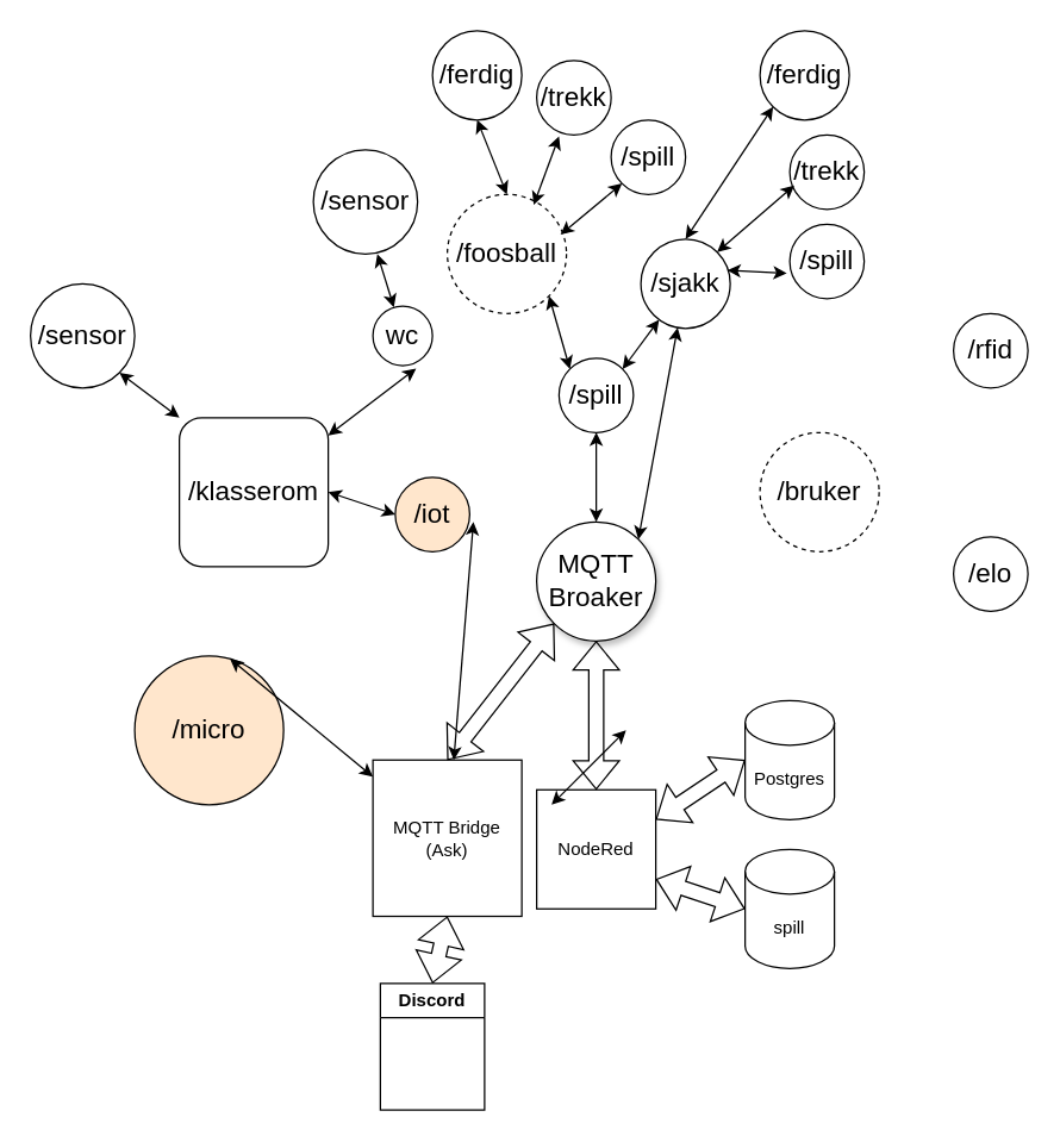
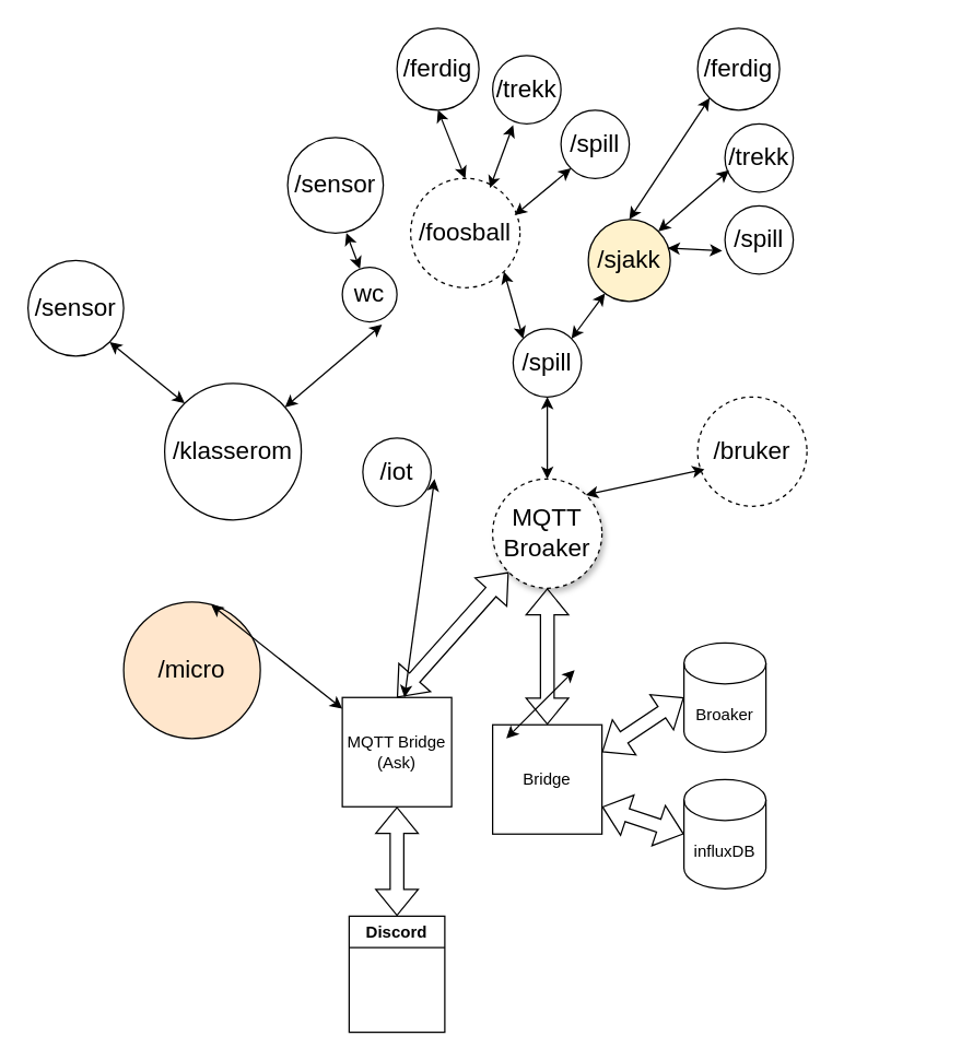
- <mxCell id="25" value="&lt;font style=&quot;font-size: 18px;&quot;&gt;/sjakk&lt;/font&gt;" style="ellipse;whiteSpace=wrap;html=1;strokeColor=light-dark(#000000,#007FFF);" vertex="1" parent="1"><mxGeometry x="430" y="160" width="60" height="60" as="geometry" /></mxCell>
+ <mxCell id="25" value="&lt;font style=&quot;font-size: 18px;&quot;&gt;/sjakk&lt;/font&gt;" style="ellipse;whiteSpace=wrap;html=1;strokeColor=light-dark(#000000,#007FFF);fillColor=#fff2cc;" vertex="1" parent="1"><mxGeometry x="430" y="160" width="60" height="60" as="geometry" /></mxCell>
- <mxCell id="26" value="&lt;span style=&quot;font-size: 18px;&quot;&gt;wc&lt;/span&gt;" style="ellipse;whiteSpace=wrap;html=1;strokeColor=light-dark(#000000,#007FFF);" vertex="1" parent="1"><mxGeometry x="250" y="205" width="40" height="40" as="geometry" /></mxCell>
+ <mxCell id="26" value="&lt;span style=&quot;font-size: 18px;&quot;&gt;wc&lt;/span&gt;" style="ellipse;whiteSpace=wrap;html=1;strokeColor=light-dark(#000000,#007FFF);" vertex="1" parent="1"><mxGeometry x="250" y="195" width="40" height="40" as="geometry" /></mxCell>
- <mxCell id="22" value="&lt;font style=&quot;font-size: 18px;&quot;&gt;/rfid&lt;/font&gt;" style="ellipse;whiteSpace=wrap;html=1;strokeColor=light-dark(#000000,#007FFF);" vertex="1" parent="1"><mxGeometry x="640" y="210" width="50" height="50" as="geometry" /></mxCell>
- <mxCell id="18" value="" style="endArrow=classic;startArrow=classic;html=1;rounded=0;exitX=1;exitY=0;exitDx=0;exitDy=0;" edge="1" parent="1" source="2" target="25"><mxGeometry width="50" height="50" relative="1" as="geometry"><mxPoint x="460" y="470" as="sourcePoint" /><mxPoint x="490" y="340" as="targetPoint" /></mxGeometry></mxCell>
+ <mxCell id="18" value="" style="endArrow=classic;startArrow=classic;html=1;rounded=0;exitX=1;exitY=0;exitDx=0;exitDy=0;entryX=0.063;entryY=0.663;entryDx=0;entryDy=0;entryPerimeter=0;" edge="1" parent="1" source="2" target="15"><mxGeometry width="50" height="50" relative="1" as="geometry"><mxPoint x="460" y="470" as="sourcePoint" /><mxPoint x="490" y="340" as="targetPoint" /></mxGeometry></mxCell>
- <mxCell id="27" value="&lt;font style=&quot;font-size: 18px;&quot;&gt;/klasserom&lt;/font&gt;" style="whiteSpace=wrap;html=1;strokeColor=light-dark(#000000,#007FFF);rounded=1;" vertex="1" parent="1"><mxGeometry x="120" y="280" width="100" height="100" as="geometry" /></mxCell>
+ <mxCell id="27" value="&lt;font style=&quot;font-size: 18px;&quot;&gt;/klasserom&lt;/font&gt;" style="ellipse;whiteSpace=wrap;html=1;strokeColor=light-dark(#000000,#007FFF);" vertex="1" parent="1"><mxGeometry x="120" y="280" width="100" height="100" as="geometry" /></mxCell>
- <mxCell id="28" value="" style="endArrow=classic;startArrow=classic;html=1;rounded=0;entryX=0;entryY=0.5;entryDx=0;entryDy=0;exitX=1;exitY=0.5;exitDx=0;exitDy=0;" edge="1" parent="1" source="27" target="13"><mxGeometry width="50" height="50" relative="1" as="geometry"><mxPoint x="90" y="520" as="sourcePoint" /><mxPoint x="140" y="470" as="targetPoint" /></mxGeometry></mxCell>
- <mxCell id="13" value="&lt;font style=&quot;font-size: 18px;&quot;&gt;/iot&lt;/font&gt;" style="ellipse;whiteSpace=wrap;html=1;strokeColor=light-dark(#000000,#007FFF);fillColor=#ffe6cc;" vertex="1" parent="1"><mxGeometry x="265" y="320" width="50" height="50" as="geometry" /></mxCell>
+ <mxCell id="13" value="&lt;font style=&quot;font-size: 18px;&quot;&gt;/iot&lt;/font&gt;" style="ellipse;whiteSpace=wrap;html=1;strokeColor=light-dark(#000000,#007FFF);" vertex="1" parent="1"><mxGeometry x="265" y="320" width="50" height="50" as="geometry" /></mxCell>
- <mxCell id="23" value="&lt;font style=&quot;font-size: 18px;&quot;&gt;/elo&lt;/font&gt;" style="ellipse;whiteSpace=wrap;html=1;strokeColor=light-dark(#000000,#007FFF);" vertex="1" parent="1"><mxGeometry x="640" y="360" width="50" height="50" as="geometry" /></mxCell>
- <mxCell id="2" value="&lt;font style=&quot;font-size: 18px;&quot;&gt;MQTT&lt;br&gt;Broaker&lt;/font&gt;" style="ellipse;whiteSpace=wrap;html=1;aspect=fixed;shadow=1;fillColor=light-dark(#FFFFFF,#99CCFF);" vertex="1" parent="1"><mxGeometry x="360" y="350" width="80" height="80" as="geometry" /></mxCell>
+ <mxCell id="2" value="&lt;font style=&quot;font-size: 18px;&quot;&gt;MQTT&lt;br&gt;Broaker&lt;/font&gt;" style="ellipse;whiteSpace=wrap;html=1;aspect=fixed;shadow=1;fillColor=light-dark(#FFFFFF,#99CCFF);dashed=1;" vertex="1" parent="1"><mxGeometry x="360" y="350" width="80" height="80" as="geometry" /></mxCell>
- <mxCell id="3" value="Postgres" style="shape=cylinder3;whiteSpace=wrap;html=1;boundedLbl=1;backgroundOutline=1;size=15;" vertex="1" parent="1"><mxGeometry x="500" y="470" width="60" height="80" as="geometry" /></mxCell>
+ <mxCell id="3" value="Broaker" style="shape=cylinder3;whiteSpace=wrap;html=1;boundedLbl=1;backgroundOutline=1;size=15;" vertex="1" parent="1"><mxGeometry x="500" y="470" width="60" height="80" as="geometry" /></mxCell>
- <mxCell id="6" value="MQTT Bridge&lt;br&gt;(Ask)" style="whiteSpace=wrap;html=1;aspect=fixed;" vertex="1" parent="1"><mxGeometry x="250" y="510" width="100" height="105" as="geometry" /></mxCell>
+ <mxCell id="6" value="MQTT Bridge&lt;br&gt;(Ask)" style="whiteSpace=wrap;html=1;aspect=fixed;" vertex="1" parent="1"><mxGeometry x="250" y="510" width="80" height="80" as="geometry" /></mxCell>
- <mxCell id="4" value="NodeRed" style="whiteSpace=wrap;html=1;aspect=fixed;" vertex="1" parent="1"><mxGeometry x="360" y="530" width="80" height="80" as="geometry" /></mxCell>
+ <mxCell id="4" value="Bridge" style="whiteSpace=wrap;html=1;aspect=fixed;" vertex="1" parent="1"><mxGeometry x="360" y="530" width="80" height="80" as="geometry" /></mxCell>
- <mxCell id="5" value="spill" style="shape=cylinder3;whiteSpace=wrap;html=1;boundedLbl=1;backgroundOutline=1;size=15;" vertex="1" parent="1"><mxGeometry x="500" y="570" width="60" height="80" as="geometry" /></mxCell>
+ <mxCell id="5" value="influxDB" style="shape=cylinder3;whiteSpace=wrap;html=1;boundedLbl=1;backgroundOutline=1;size=15;" vertex="1" parent="1"><mxGeometry x="500" y="570" width="60" height="80" as="geometry" /></mxCell>
- <mxCell id="7" value="Discord" style="swimlane;whiteSpace=wrap;html=1;" vertex="1" parent="1"><mxGeometry x="255" y="660" width="70" height="85" as="geometry" /></mxCell>
+ <mxCell id="7" value="Discord" style="swimlane;whiteSpace=wrap;html=1;" vertex="1" parent="1"><mxGeometry x="255" y="670" width="70" height="85" as="geometry" /></mxCell>
